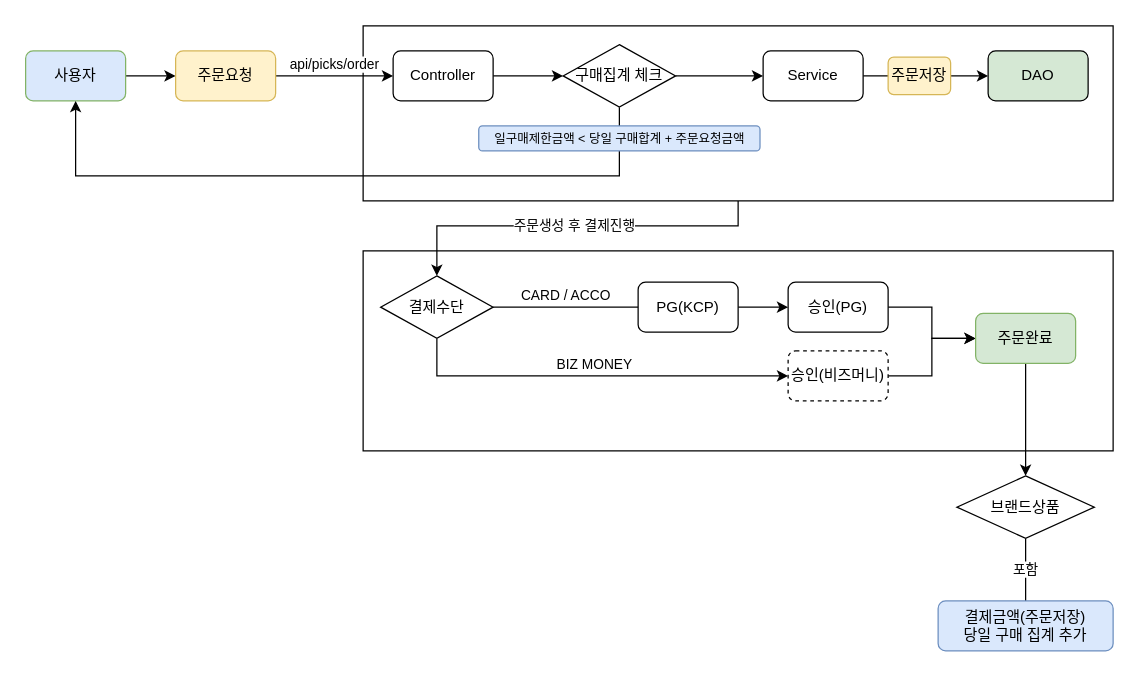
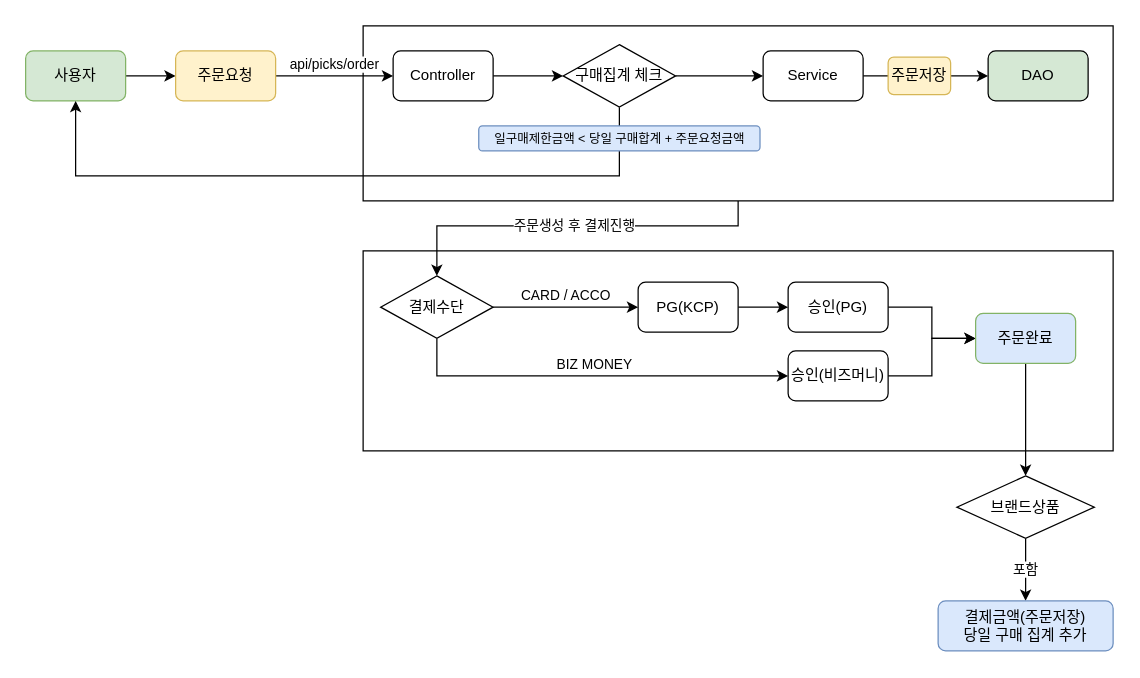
- <mxCell id="6" value="사용자" style="rounded=1;whiteSpace=wrap;html=1;fillColor=#dae8fc;strokeColor=#82b366;" vertex="1" parent="1"><mxGeometry x="20" y="40" width="80" height="40" as="geometry" /></mxCell>
+ <mxCell id="6" value="사용자" style="rounded=1;whiteSpace=wrap;html=1;fillColor=#d5e8d4;strokeColor=#82b366;" vertex="1" parent="1"><mxGeometry x="20" y="40" width="80" height="40" as="geometry" /></mxCell>
- <mxCell id="21" value="CARD / ACCO" style="edgeStyle=orthogonalEdgeStyle;rounded=0;orthogonalLoop=1;jettySize=auto;html=1;verticalAlign=bottom;endArrow=none;" edge="1" parent="1" source="23" target="20"><mxGeometry x="0.004" relative="1" as="geometry"><mxPoint as="offset" /></mxGeometry></mxCell>
+ <mxCell id="21" value="CARD / ACCO" style="edgeStyle=orthogonalEdgeStyle;rounded=0;orthogonalLoop=1;jettySize=auto;html=1;verticalAlign=bottom;" edge="1" parent="1" source="23" target="20"><mxGeometry x="0.004" relative="1" as="geometry"><mxPoint as="offset" /></mxGeometry></mxCell>
- <mxCell id="29" value="주문완료" style="rounded=1;whiteSpace=wrap;html=1;fillColor=#d5e8d4;strokeColor=#82b366;" vertex="1" parent="1"><mxGeometry x="780" y="250" width="80" height="40" as="geometry" /></mxCell>
+ <mxCell id="29" value="주문완료" style="rounded=1;whiteSpace=wrap;html=1;fillColor=#dae8fc;strokeColor=#82b366;" vertex="1" parent="1"><mxGeometry x="780" y="250" width="80" height="40" as="geometry" /></mxCell>
- <mxCell id="25" value="승인(비즈머니)" style="rounded=1;whiteSpace=wrap;html=1;dashed=1;" vertex="1" parent="1"><mxGeometry x="630" y="280" width="80" height="40" as="geometry" /></mxCell>
+ <mxCell id="25" value="승인(비즈머니)" style="rounded=1;whiteSpace=wrap;html=1;" vertex="1" parent="1"><mxGeometry x="630" y="280" width="80" height="40" as="geometry" /></mxCell>
- <mxCell id="30" value="포함" style="edgeStyle=orthogonalEdgeStyle;rounded=0;orthogonalLoop=1;jettySize=auto;html=1;endArrow=none;" edge="1" parent="1" source="31" target="32"><mxGeometry relative="1" as="geometry" /></mxCell>
+ <mxCell id="30" value="포함" style="edgeStyle=orthogonalEdgeStyle;rounded=0;orthogonalLoop=1;jettySize=auto;html=1;" edge="1" parent="1" source="31" target="32"><mxGeometry relative="1" as="geometry" /></mxCell>
